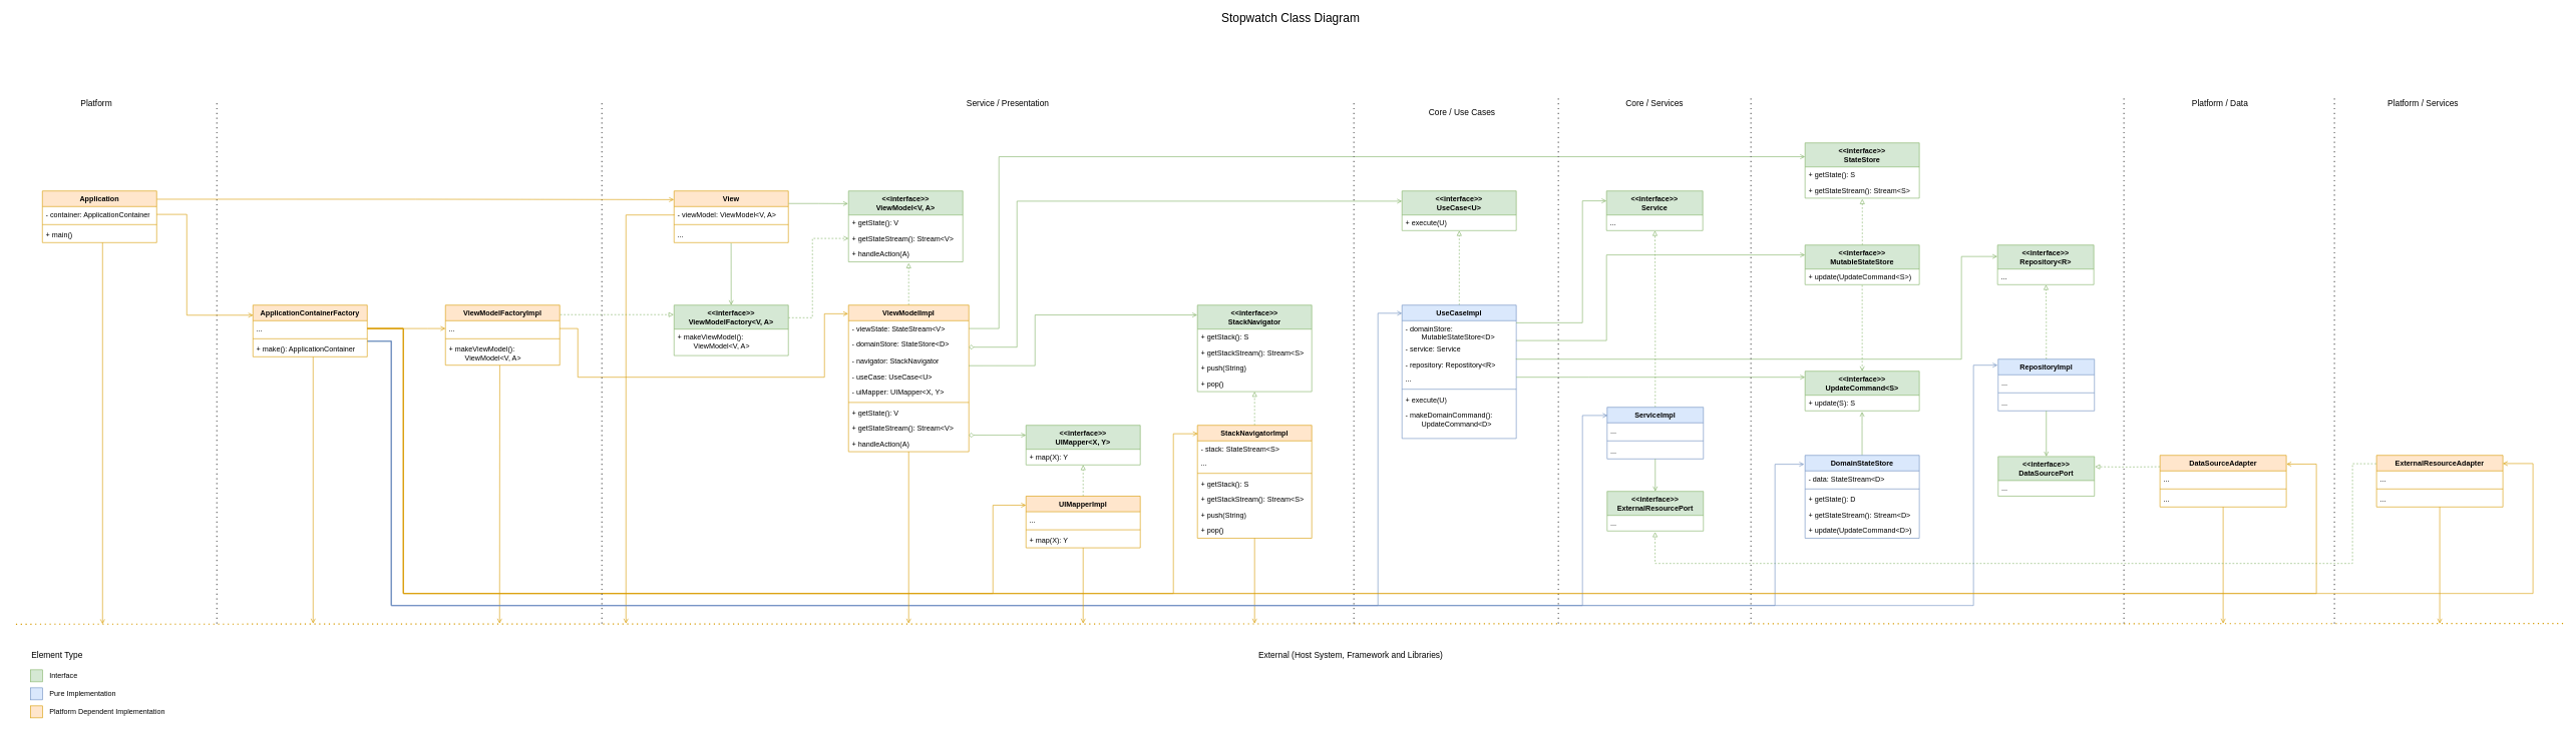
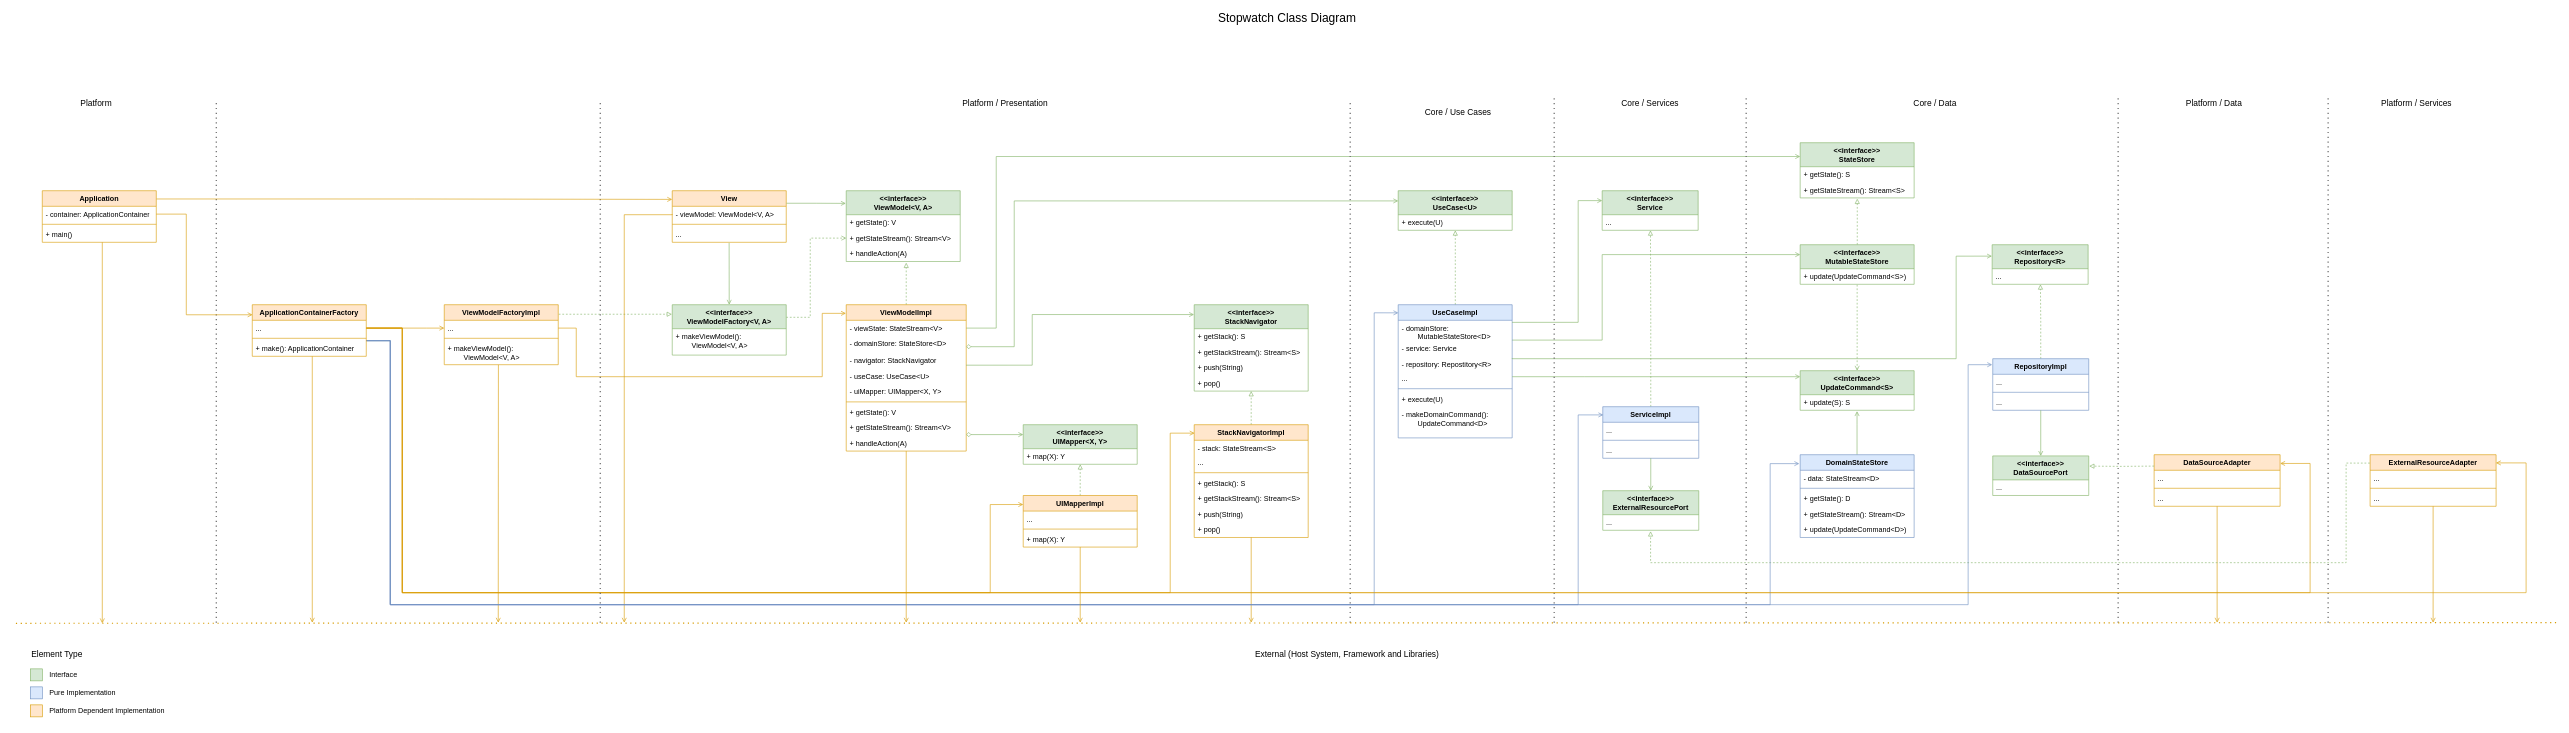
- <mxCell id="40" value="Service / Presentation" style="text;html=1;align=center;verticalAlign=middle;whiteSpace=wrap;rounded=0;fontSize=14;" parent="1" vertex="1"><mxGeometry x="1600" y="147" width="150" height="50" as="geometry" /></mxCell>
+ <mxCell id="40" value="Platform / Presentation" style="text;html=1;align=center;verticalAlign=middle;whiteSpace=wrap;rounded=0;fontSize=14;" parent="1" vertex="1"><mxGeometry x="1600" y="147" width="150" height="50" as="geometry" /></mxCell>
+ <mxCell id="134" value="Core / Data" style="text;html=1;align=center;verticalAlign=middle;whiteSpace=wrap;rounded=0;fontSize=14;" parent="1" vertex="1"><mxGeometry x="3160" y="147" width="130" height="50" as="geometry" /></mxCell>
